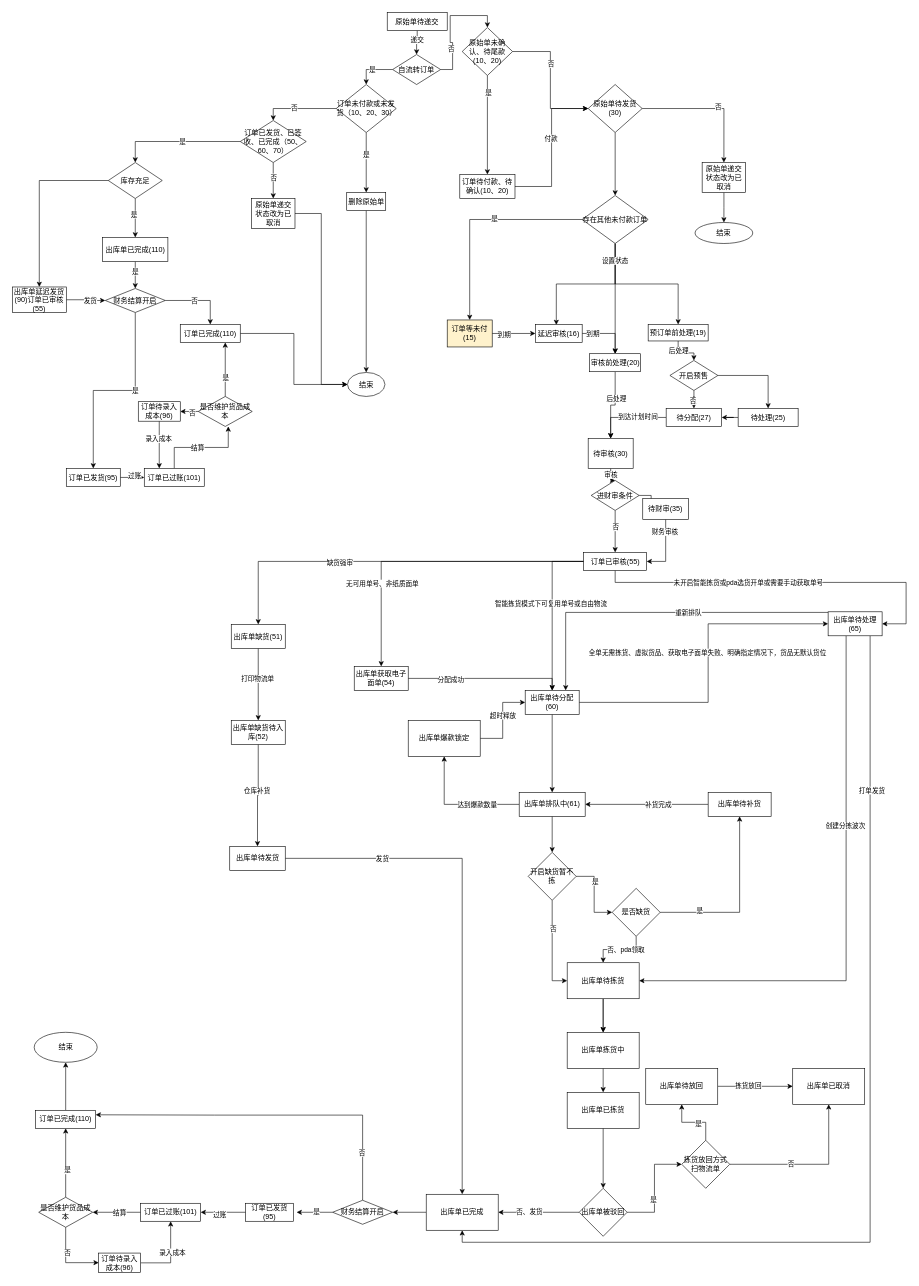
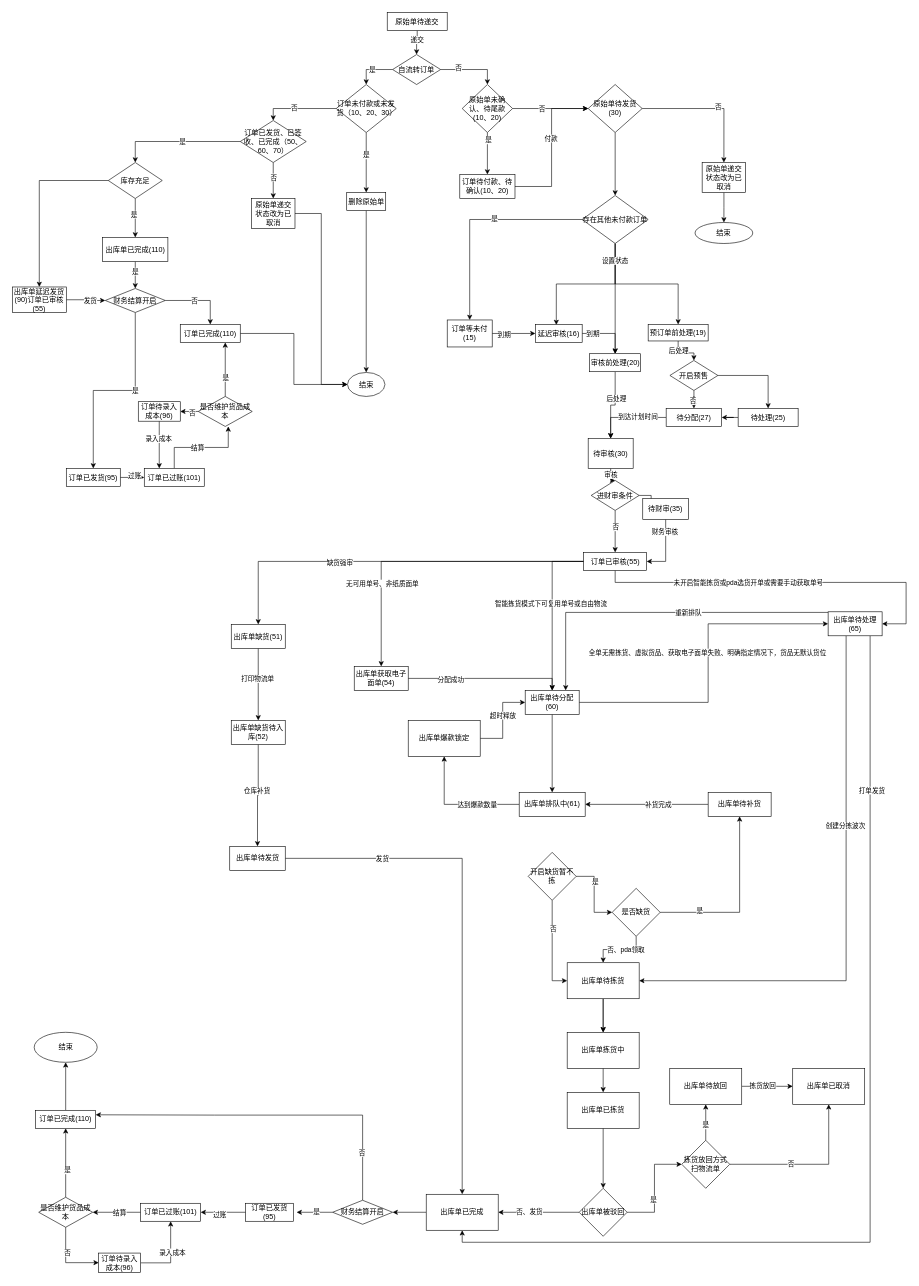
- <mxCell id="60" value="原始单未确认、待尾款(10、20)" style="rhombus;whiteSpace=wrap;html=1;" parent="1" vertex="1"><mxGeometry x="770" y="45" width="84" height="80" as="geometry" /></mxCell>
+ <mxCell id="60" value="原始单未确认、待尾款(10、20)" style="rhombus;whiteSpace=wrap;html=1;" parent="1" vertex="1"><mxGeometry x="770" y="140" width="84" height="80" as="geometry" /></mxCell>
- <mxCell id="80" value="订单等未付(15)" style="rounded=0;whiteSpace=wrap;html=1;fillColor=#fff2cc;" parent="1" vertex="1"><mxGeometry x="745" y="532.5" width="75" height="45" as="geometry" /></mxCell>
+ <mxCell id="80" value="订单等未付(15)" style="rounded=0;whiteSpace=wrap;html=1;" parent="1" vertex="1"><mxGeometry x="745" y="532.5" width="75" height="45" as="geometry" /></mxCell>
- <mxCell id="138" style="edgeStyle=orthogonalEdgeStyle;rounded=0;orthogonalLoop=1;jettySize=auto;html=1;entryX=0.5;entryY=0;entryDx=0;entryDy=0;" parent="1" source="141" target="149" edge="1"><mxGeometry relative="1" as="geometry" /></mxCell>
- <mxCell id="179" value="出库单待放回" style="rounded=0;whiteSpace=wrap;html=1;" parent="1" vertex="1"><mxGeometry x="1076" y="1780" width="120" height="60" as="geometry" /></mxCell>
+ <mxCell id="179" value="出库单待放回" style="rounded=0;whiteSpace=wrap;html=1;" parent="1" vertex="1"><mxGeometry x="1116" y="1780" width="120" height="60" as="geometry" /></mxCell>
